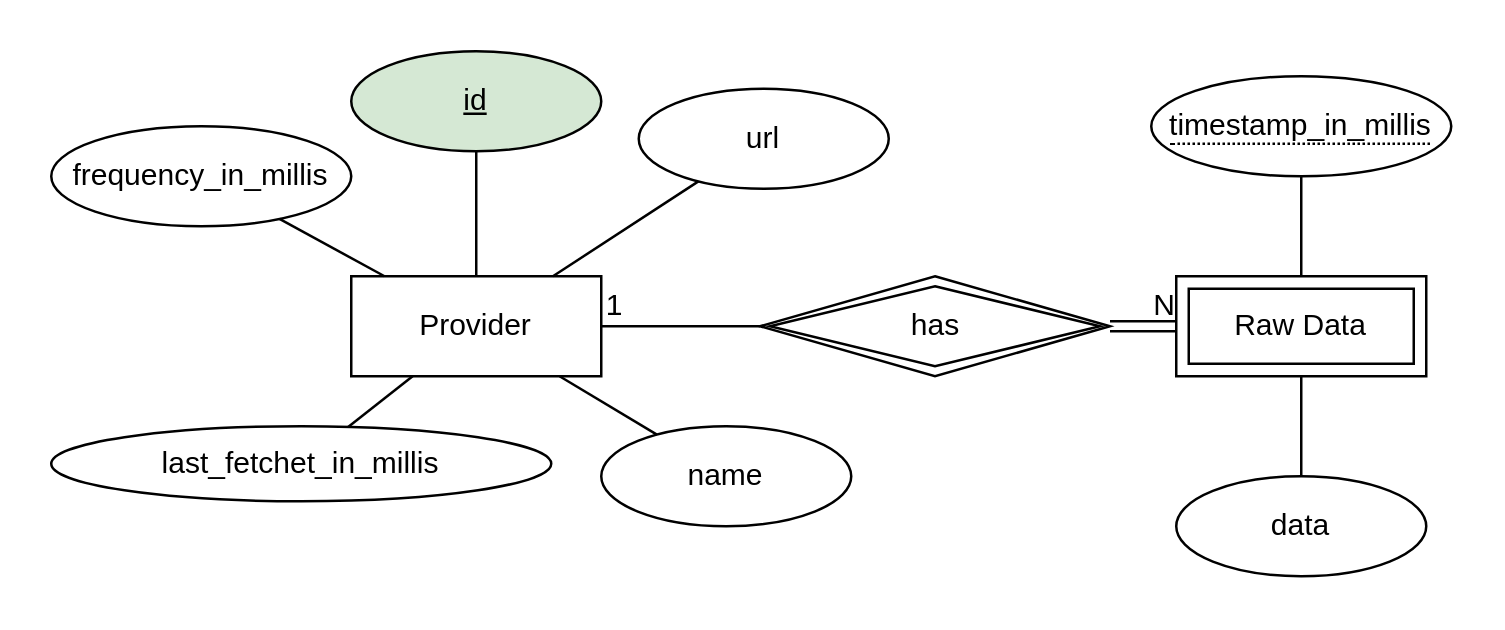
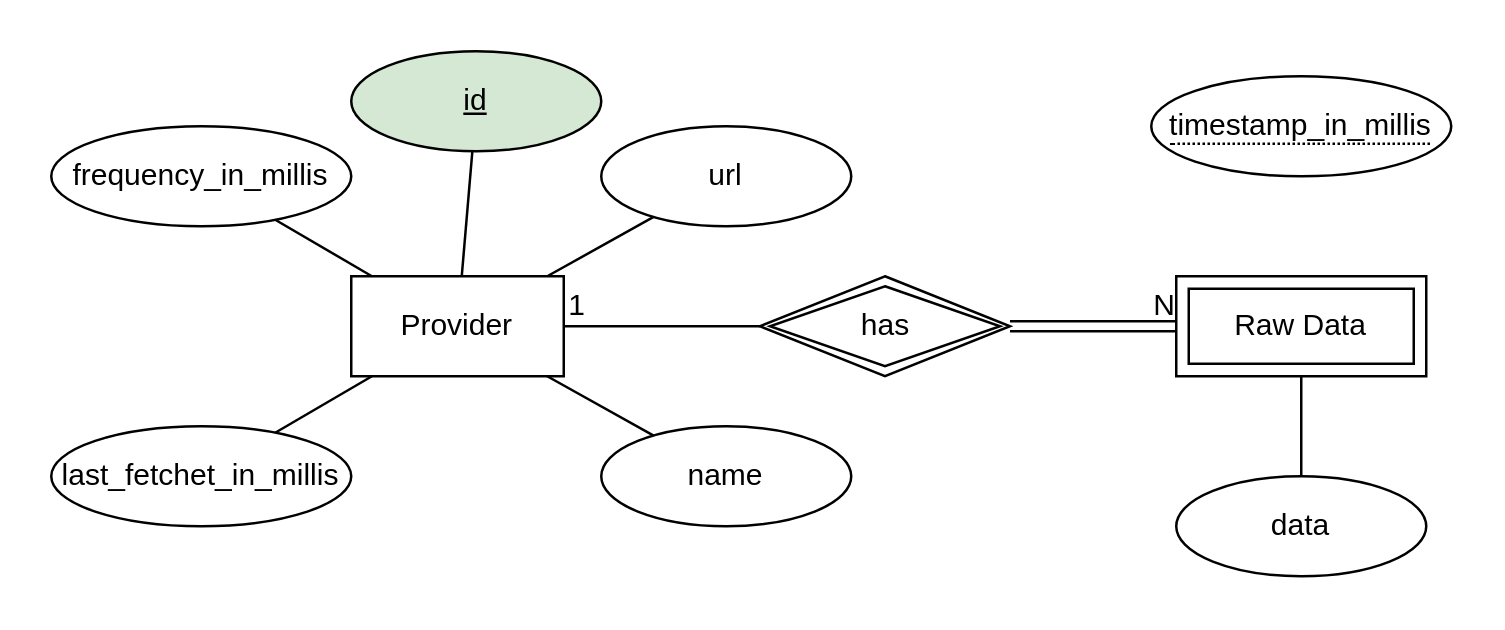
- <mxCell id="5" value="url" style="ellipse;whiteSpace=wrap;html=1;align=center;" parent="1" vertex="1"><mxGeometry x="255" y="35" width="100" height="40" as="geometry" /></mxCell>
+ <mxCell id="5" value="url" style="ellipse;whiteSpace=wrap;html=1;align=center;" parent="1" vertex="1"><mxGeometry x="240" y="50" width="100" height="40" as="geometry" /></mxCell>
- <mxCell id="16" value="" style="endArrow=none;html=1;rounded=0;" parent="1" source="9" target="8" edge="1"><mxGeometry relative="1" as="geometry"><mxPoint x="120" y="140" as="sourcePoint" /><mxPoint x="280" y="140" as="targetPoint" /></mxGeometry></mxCell>
- <mxCell id="2" value="Provider" style="whiteSpace=wrap;html=1;align=center;" parent="1" vertex="1"><mxGeometry x="140" y="110" width="100" height="40" as="geometry" /></mxCell>
+ <mxCell id="2" value="Provider" style="whiteSpace=wrap;html=1;align=center;" parent="1" vertex="1"><mxGeometry x="140" y="110" width="85" height="40" as="geometry" /></mxCell>
- <mxCell id="22" value="has" style="shape=rhombus;double=1;perimeter=rhombusPerimeter;whiteSpace=wrap;html=1;align=center;" vertex="1" parent="1"><mxGeometry x="303.5" y="110" width="140" height="40" as="geometry" /></mxCell>
+ <mxCell id="22" value="has" style="shape=rhombus;double=1;perimeter=rhombusPerimeter;whiteSpace=wrap;html=1;align=center;" vertex="1" parent="1"><mxGeometry x="303.5" y="110" width="100" height="40" as="geometry" /></mxCell>
- <mxCell id="7" value="last_fetchet_in_millis" style="ellipse;whiteSpace=wrap;html=1;align=center;" parent="1" vertex="1"><mxGeometry x="20" y="170" width="200" height="30" as="geometry" /></mxCell>
+ <mxCell id="7" value="last_fetchet_in_millis" style="ellipse;whiteSpace=wrap;html=1;align=center;" parent="1" vertex="1"><mxGeometry x="20" y="170" width="120" height="40" as="geometry" /></mxCell>
